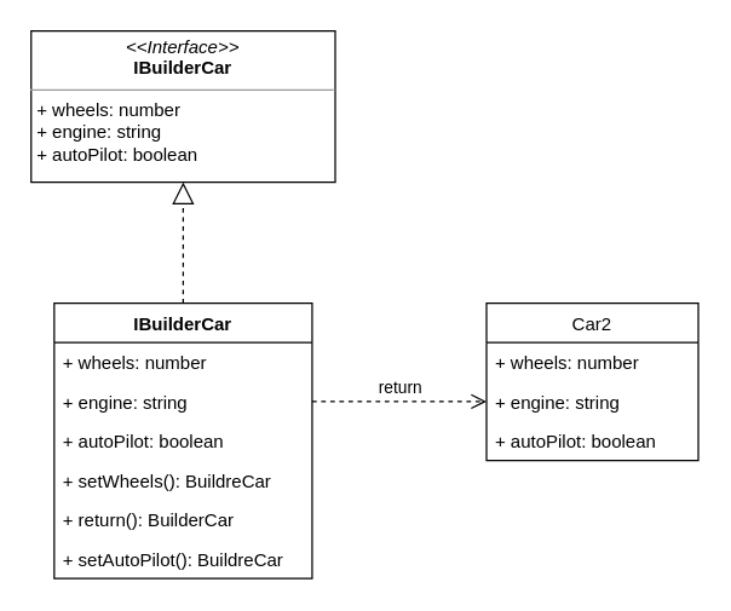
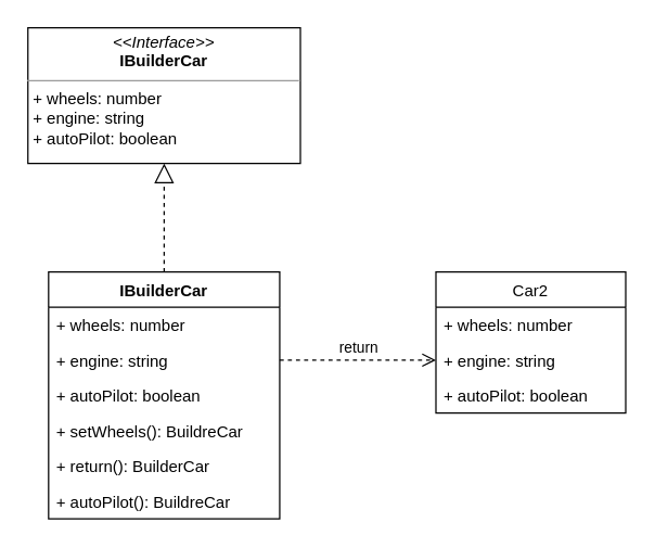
- <mxCell id="11" value="+ setAutoPilot(): BuildreCar" style="text;strokeColor=none;fillColor=none;align=left;verticalAlign=top;spacingLeft=4;spacingRight=4;overflow=hidden;rotatable=0;points=[[0,0.5],[1,0.5]];portConstraint=eastwest;" parent="5" vertex="1"><mxGeometry y="156" width="170.5" height="26" as="geometry" /></mxCell>
+ <mxCell id="11" value="+ autoPilot(): BuildreCar" style="text;strokeColor=none;fillColor=none;align=left;verticalAlign=top;spacingLeft=4;spacingRight=4;overflow=hidden;rotatable=0;points=[[0,0.5],[1,0.5]];portConstraint=eastwest;" parent="5" vertex="1"><mxGeometry y="156" width="170.5" height="26" as="geometry" /></mxCell>
